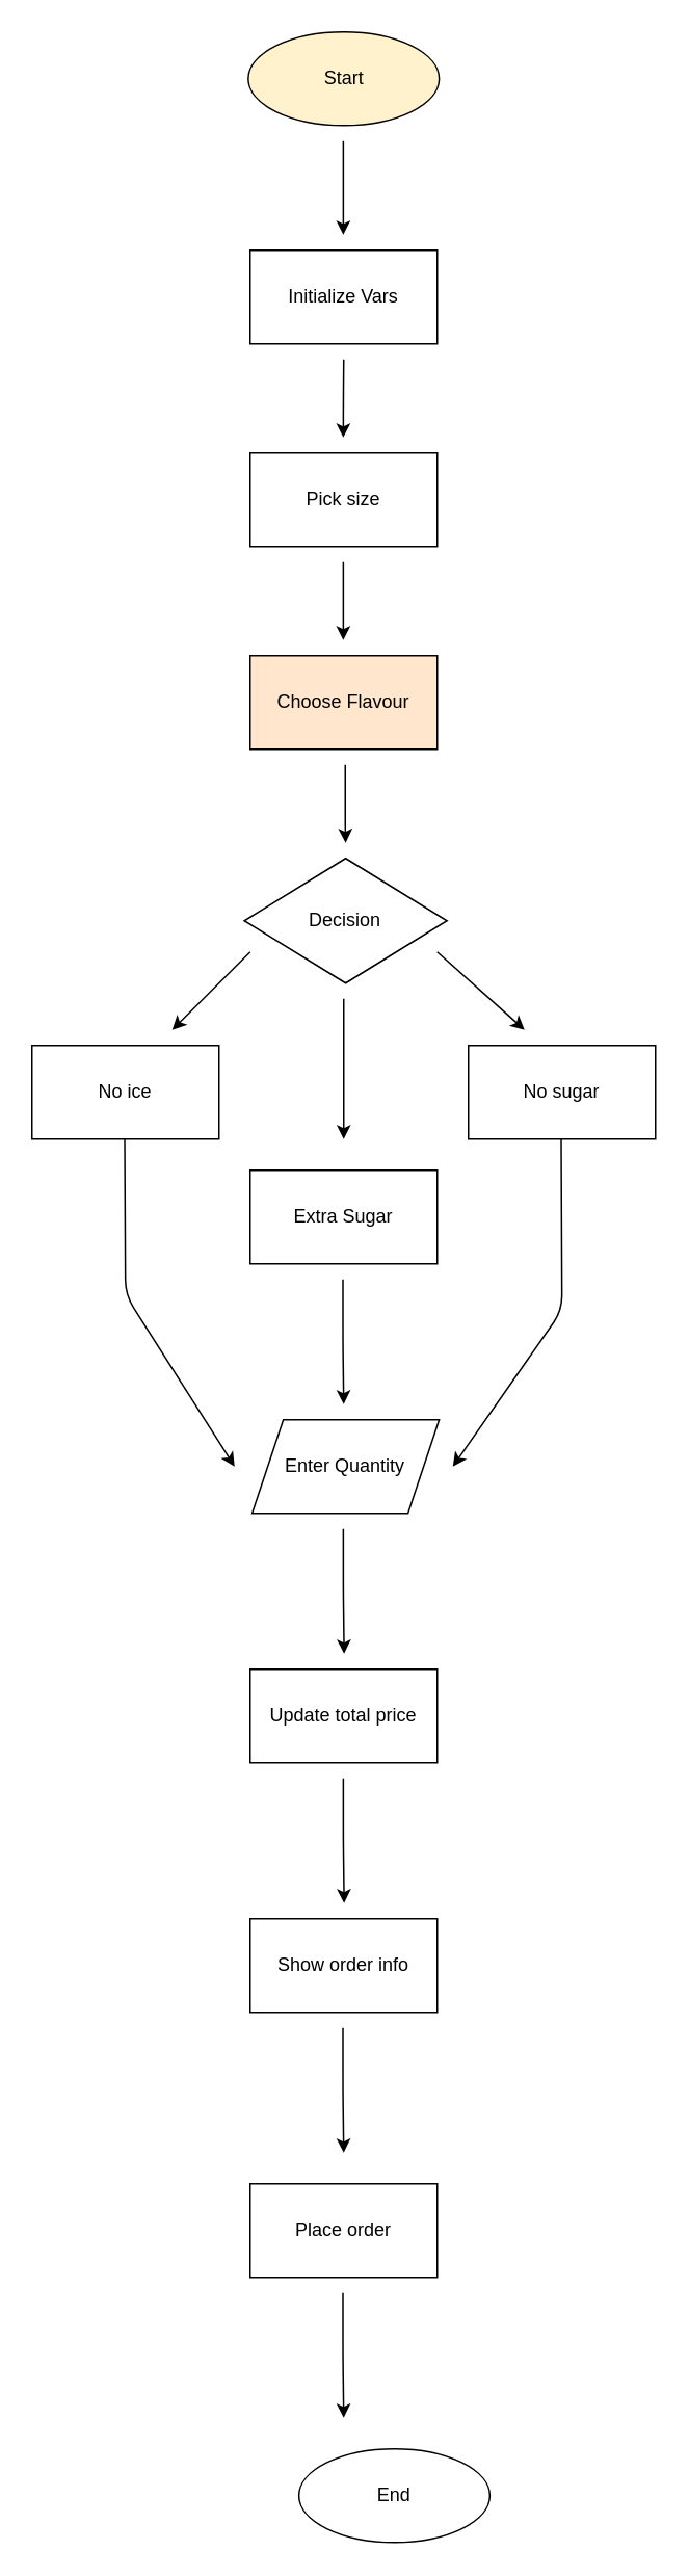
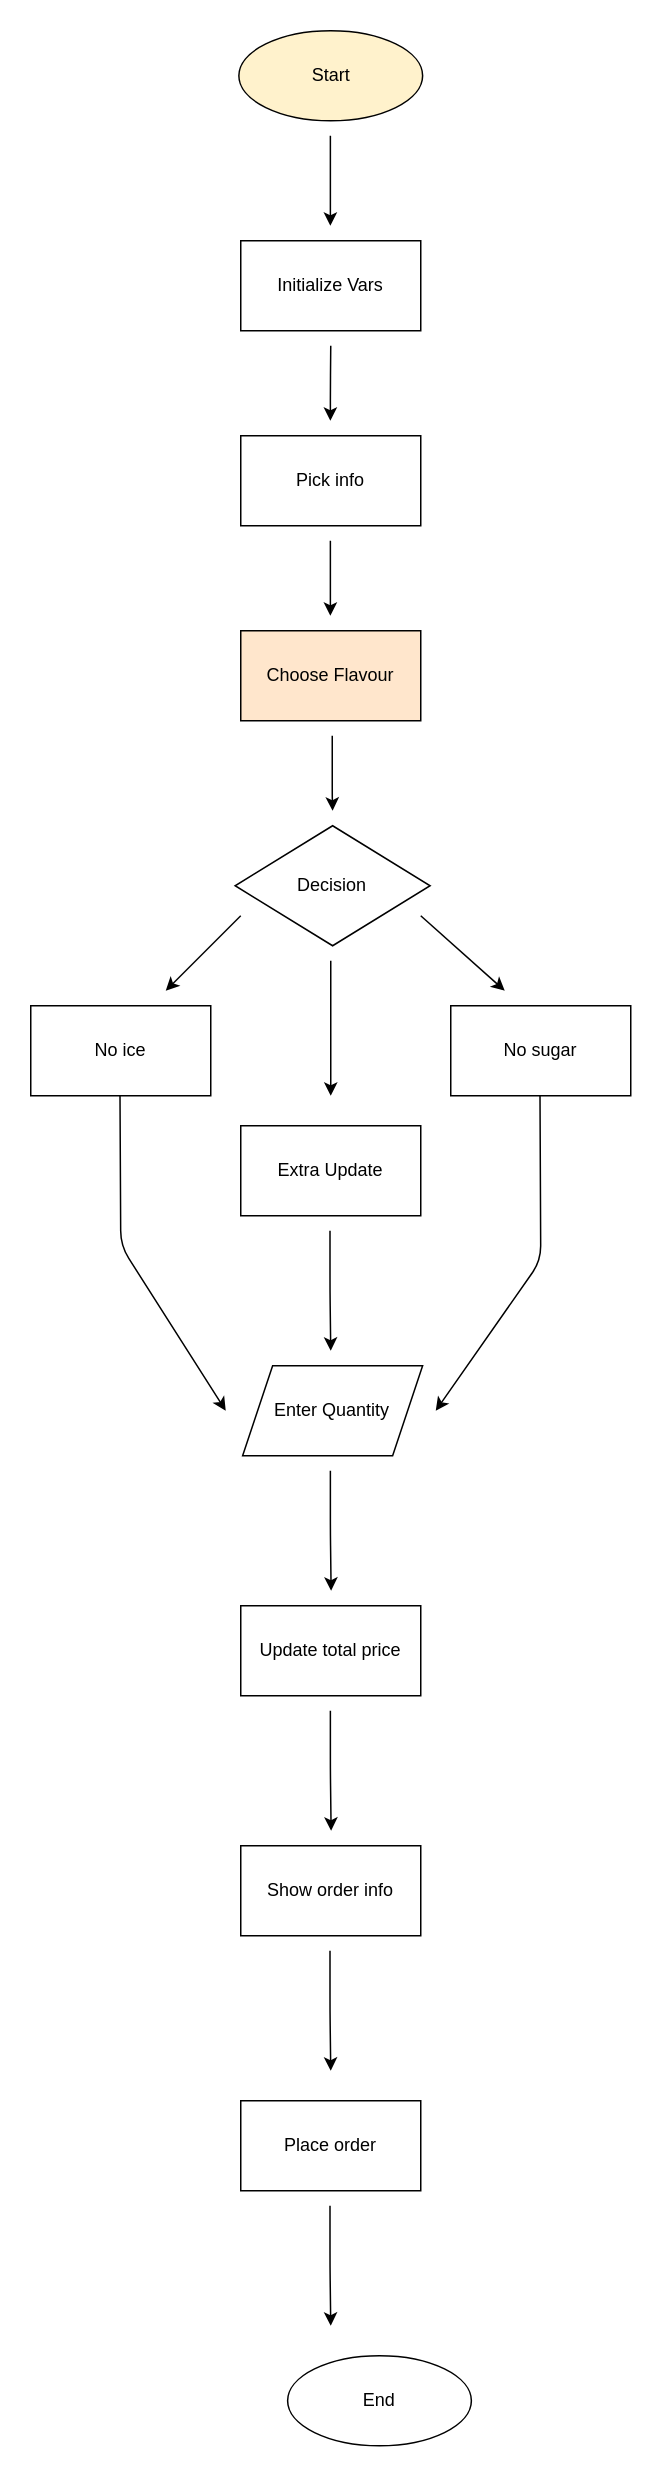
- <mxCell id="5" value="Pick size" style="rounded=0;whiteSpace=wrap;html=1;" vertex="1" parent="1"><mxGeometry x="160" y="290" width="120" height="60" as="geometry" /></mxCell>
+ <mxCell id="5" value="Pick info" style="rounded=0;whiteSpace=wrap;html=1;" vertex="1" parent="1"><mxGeometry x="160" y="290" width="120" height="60" as="geometry" /></mxCell>
- <mxCell id="12" value="Extra Sugar" style="rounded=0;whiteSpace=wrap;html=1;" vertex="1" parent="1"><mxGeometry x="160" y="750" width="120" height="60" as="geometry" /></mxCell>
+ <mxCell id="12" value="Extra Update" style="rounded=0;whiteSpace=wrap;html=1;" vertex="1" parent="1"><mxGeometry x="160" y="750" width="120" height="60" as="geometry" /></mxCell>
